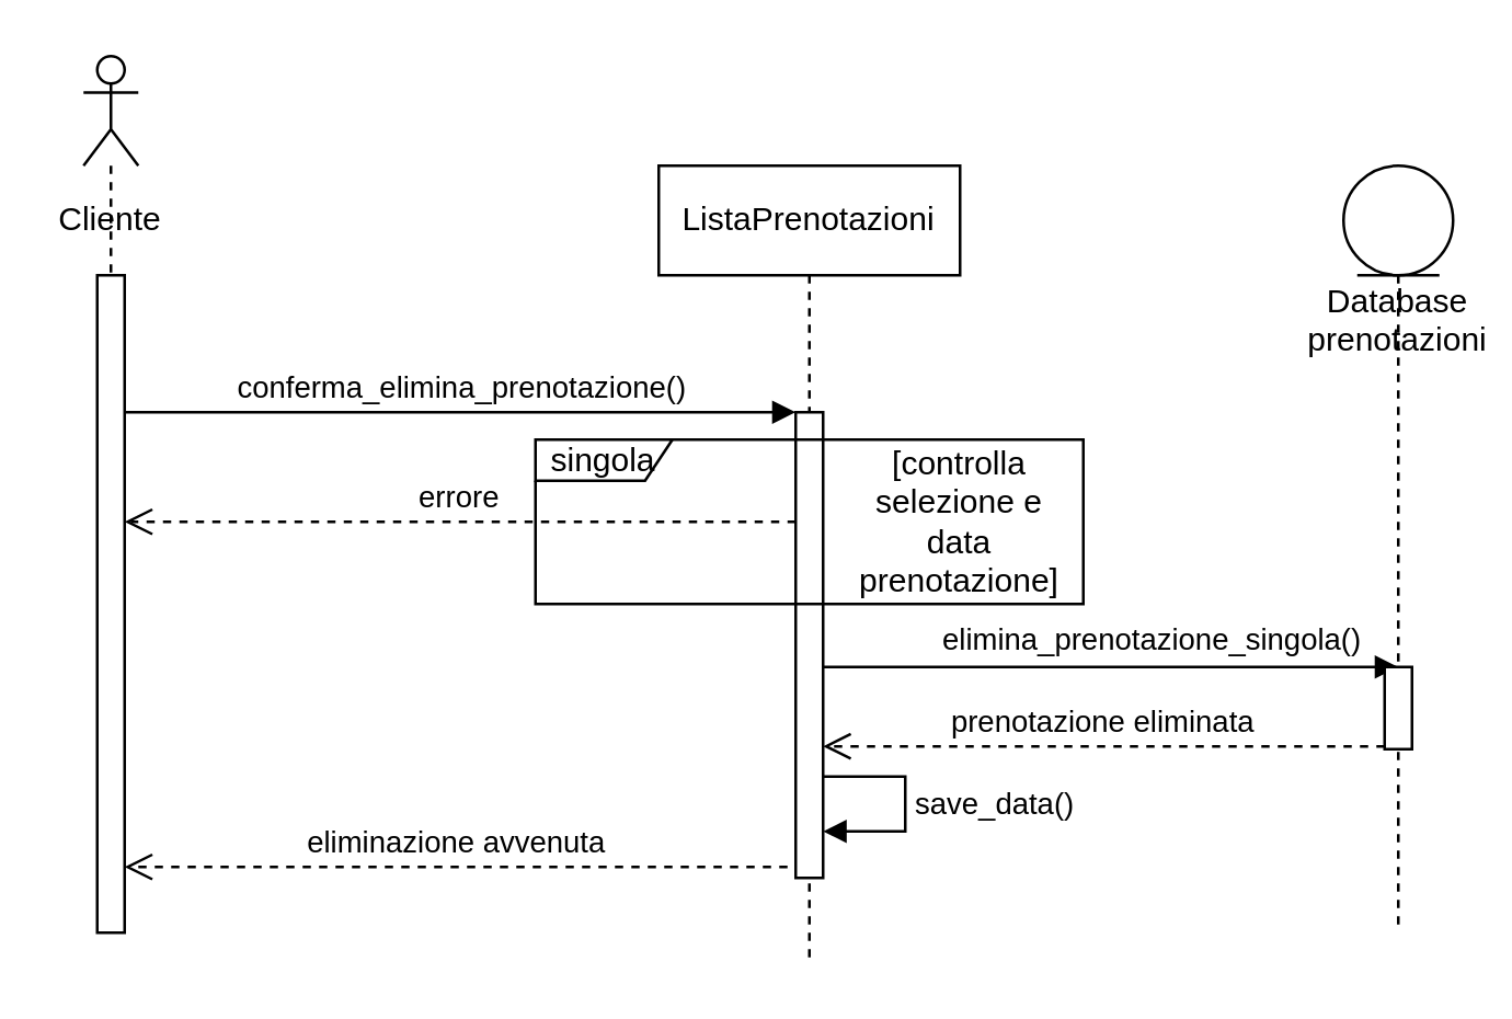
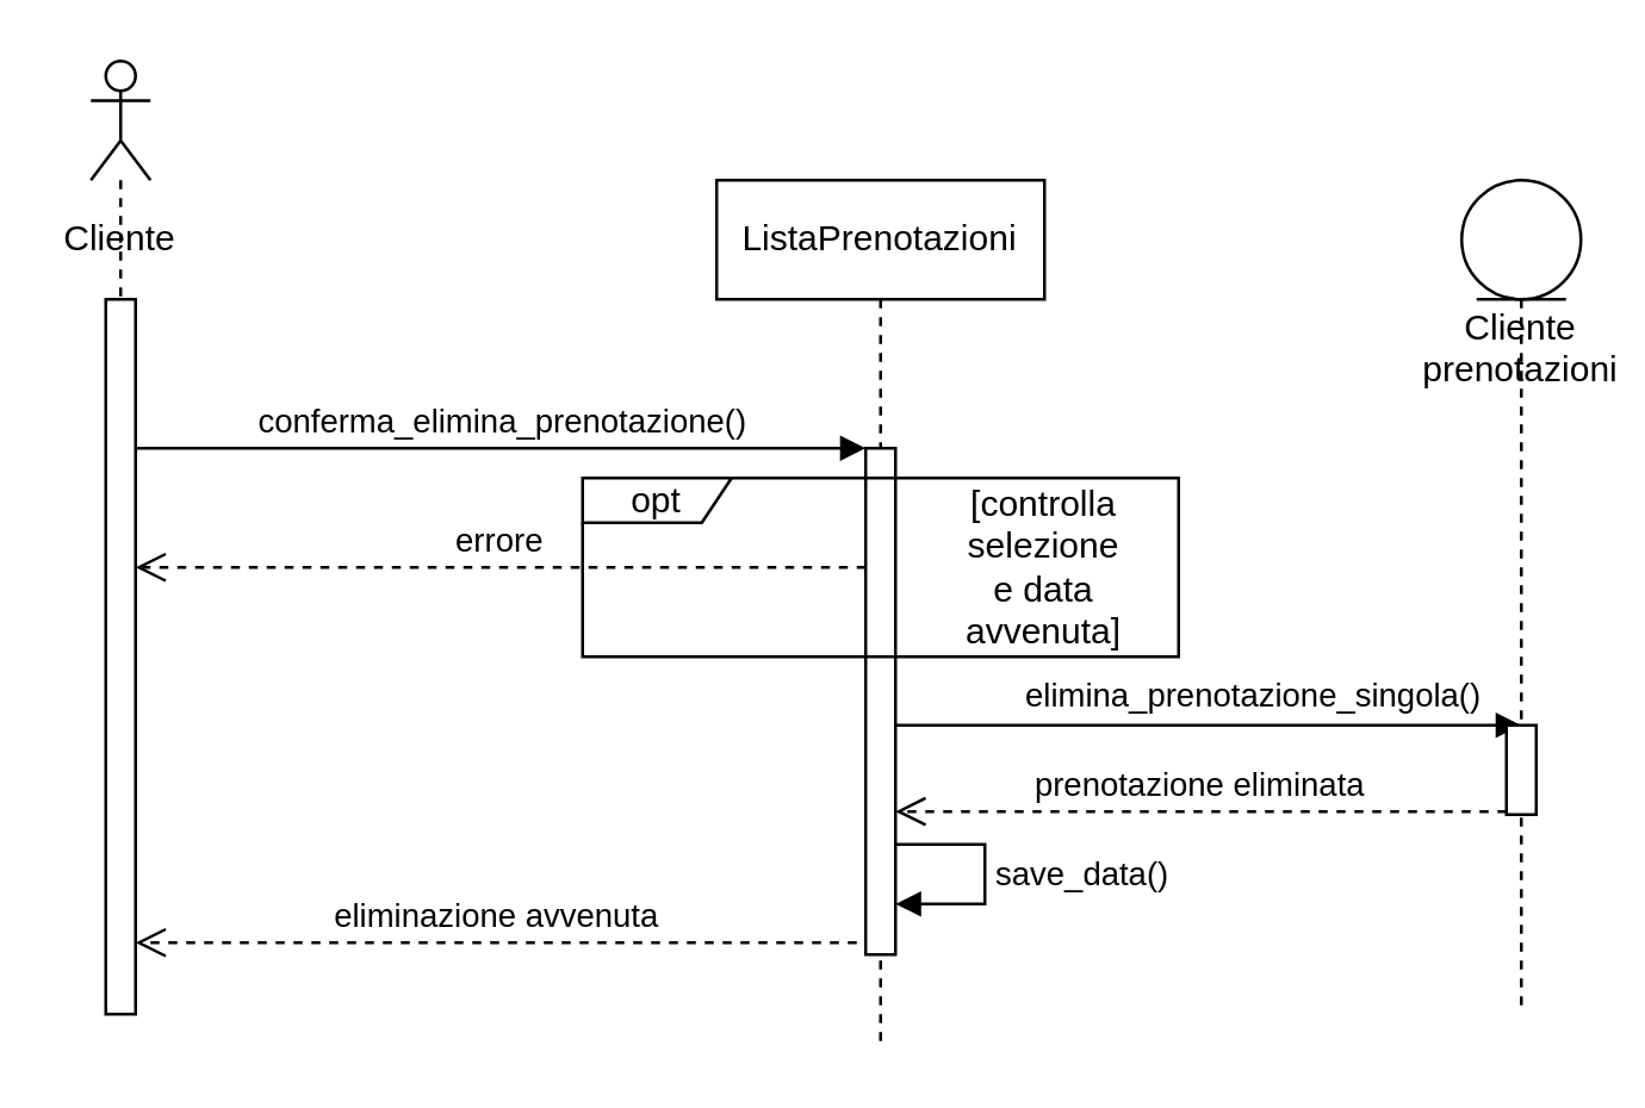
- <mxCell id="14" value="Database&lt;br&gt;prenotazioni" style="shape=umlLifeline;participant=umlEntity;perimeter=lifelinePerimeter;whiteSpace=wrap;html=1;container=1;collapsible=0;recursiveResize=0;verticalAlign=top;spacingTop=36;outlineConnect=0;" parent="1" vertex="1"><mxGeometry x="490" y="60" width="40" height="280" as="geometry" /></mxCell>
+ <mxCell id="14" value="Cliente&lt;br&gt;prenotazioni" style="shape=umlLifeline;participant=umlEntity;perimeter=lifelinePerimeter;whiteSpace=wrap;html=1;container=1;collapsible=0;recursiveResize=0;verticalAlign=top;spacingTop=36;outlineConnect=0;" parent="1" vertex="1"><mxGeometry x="490" y="60" width="40" height="280" as="geometry" /></mxCell>
- <mxCell id="10" value="singola" style="shape=umlFrame;whiteSpace=wrap;html=1;width=50;height=15;" parent="1" vertex="1"><mxGeometry x="195" y="160" width="200" height="60" as="geometry" /></mxCell>
+ <mxCell id="10" value="opt" style="shape=umlFrame;whiteSpace=wrap;html=1;width=50;height=15;" parent="1" vertex="1"><mxGeometry x="195" y="160" width="200" height="60" as="geometry" /></mxCell>
- <mxCell id="11" value="&lt;div&gt;[controlla selezione e data prenotazione]&lt;/div&gt;" style="text;html=1;strokeColor=none;fillColor=none;align=center;verticalAlign=middle;whiteSpace=wrap;rounded=0;" parent="1" vertex="1"><mxGeometry x="330" y="180" width="40" height="20" as="geometry" /></mxCell>
+ <mxCell id="11" value="&lt;div&gt;[controlla selezione e data avvenuta]&lt;/div&gt;" style="text;html=1;strokeColor=none;fillColor=none;align=center;verticalAlign=middle;whiteSpace=wrap;rounded=0;" parent="1" vertex="1"><mxGeometry x="330" y="180" width="40" height="20" as="geometry" /></mxCell>
